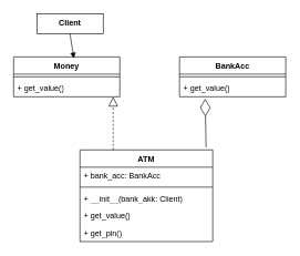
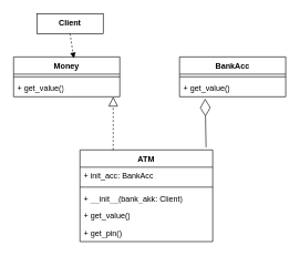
- <mxCell id="17" value="" style="html=1;verticalAlign=bottom;endArrow=block;curved=0;rounded=0;exitX=0.5;exitY=1;exitDx=0;exitDy=0;entryX=0.567;entryY=0.037;entryDx=0;entryDy=0;entryPerimeter=0;" edge="1" parent="1" source="16" target="2"><mxGeometry width="80" relative="1" as="geometry"><mxPoint x="100" y="55" as="sourcePoint" /><mxPoint x="180" y="55" as="targetPoint" /></mxGeometry></mxCell>
+ <mxCell id="17" value="" style="html=1;verticalAlign=bottom;endArrow=block;curved=0;rounded=0;exitX=0.5;exitY=1;exitDx=0;exitDy=0;entryX=0.567;entryY=0.037;entryDx=0;entryDy=0;entryPerimeter=0;dashed=1;" edge="1" parent="1" source="16" target="2"><mxGeometry width="80" relative="1" as="geometry"><mxPoint x="100" y="55" as="sourcePoint" /><mxPoint x="180" y="55" as="targetPoint" /></mxGeometry></mxCell>
- <mxCell id="9" value="+ bank_acc: BankAcc" style="text;strokeColor=none;fillColor=none;align=left;verticalAlign=top;spacingLeft=4;spacingRight=4;overflow=hidden;rotatable=0;points=[[0,0.5],[1,0.5]];portConstraint=eastwest;whiteSpace=wrap;html=1;" parent="8" vertex="1"><mxGeometry y="26" width="200" height="26" as="geometry" /></mxCell>
+ <mxCell id="9" value="+ init_acc: BankAcc" style="text;strokeColor=none;fillColor=none;align=left;verticalAlign=top;spacingLeft=4;spacingRight=4;overflow=hidden;rotatable=0;points=[[0,0.5],[1,0.5]];portConstraint=eastwest;whiteSpace=wrap;html=1;" parent="8" vertex="1"><mxGeometry y="26" width="200" height="26" as="geometry" /></mxCell>
